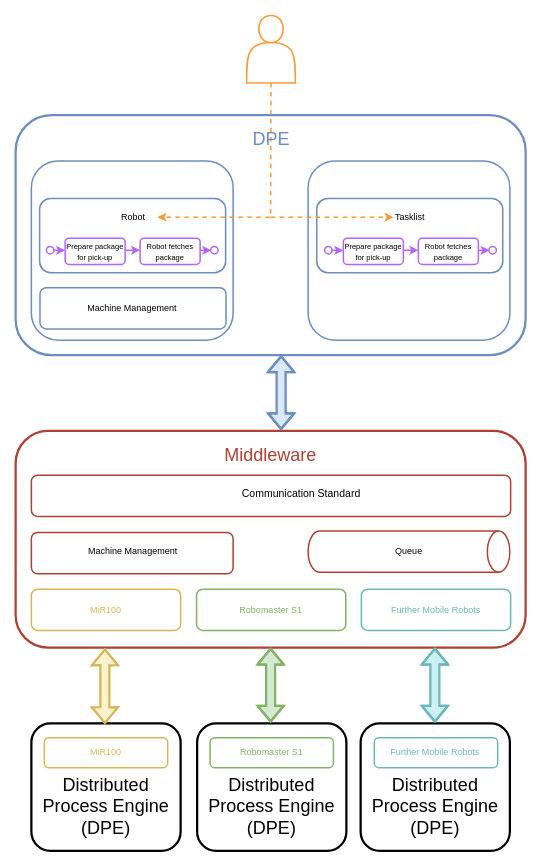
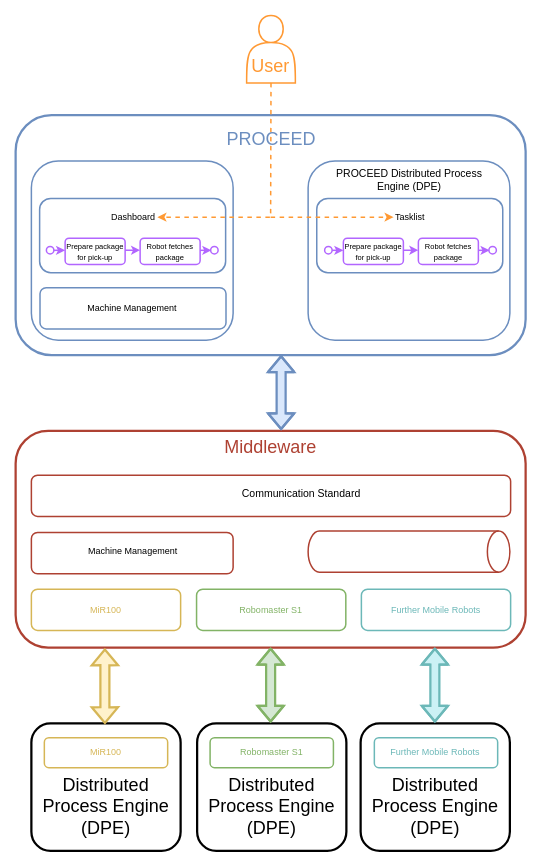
+ <mxCell id="18" value="&lt;font color=&quot;#ff9933&quot; style=&quot;font-size: 24px;&quot;&gt;User&lt;/font&gt;" style="text;html=1;strokeColor=none;fillColor=none;align=center;verticalAlign=middle;whiteSpace=wrap;rounded=0;fontSize=14;" parent="1" vertex="1"><mxGeometry x="330" y="73" width="60" height="30" as="geometry" /></mxCell>
- <mxCell id="23" value="&lt;font color=&quot;#6c8ebf&quot; style=&quot;font-size: 24px;&quot;&gt;DPE&lt;/font&gt;" style="text;html=1;strokeColor=none;fillColor=none;align=center;verticalAlign=middle;whiteSpace=wrap;rounded=0;fontSize=12;" vertex="1" parent="1"><mxGeometry x="241" y="170" width="240" height="30" as="geometry" /></mxCell>
+ <mxCell id="23" value="&lt;font color=&quot;#6c8ebf&quot; style=&quot;font-size: 24px;&quot;&gt;PROCEED&lt;/font&gt;" style="text;html=1;strokeColor=none;fillColor=none;align=center;verticalAlign=middle;whiteSpace=wrap;rounded=0;fontSize=12;" vertex="1" parent="1"><mxGeometry x="241" y="170" width="240" height="30" as="geometry" /></mxCell>
+ <mxCell id="20" value="&lt;font style=&quot;font-size: 14px;&quot;&gt;PROCEED Distributed Process Engine (DPE)&lt;/font&gt;" style="text;html=1;strokeColor=none;fillColor=none;align=center;verticalAlign=middle;whiteSpace=wrap;rounded=0;fontSize=12;" vertex="1" parent="1"><mxGeometry x="424.5" y="224" width="240" height="30" as="geometry" /></mxCell>
- <mxCell id="15" value="&lt;font style=&quot;font-size: 12px;&quot;&gt;Robot&lt;/font&gt;" style="text;html=1;strokeColor=none;fillColor=none;align=center;verticalAlign=middle;whiteSpace=wrap;rounded=0;fontSize=10;" parent="1" vertex="1"><mxGeometry x="145" y="274" width="64" height="30" as="geometry" /></mxCell>
+ <mxCell id="15" value="&lt;font style=&quot;font-size: 12px;&quot;&gt;Dashboard&lt;/font&gt;" style="text;html=1;strokeColor=none;fillColor=none;align=center;verticalAlign=middle;whiteSpace=wrap;rounded=0;fontSize=10;" parent="1" vertex="1"><mxGeometry x="145" y="274" width="64" height="30" as="geometry" /></mxCell>
- <mxCell id="35" value="&lt;font color=&quot;#ae4132&quot; style=&quot;font-size: 24px;&quot;&gt;Middleware&lt;/font&gt;" style="text;html=1;strokeColor=none;fillColor=none;align=center;verticalAlign=middle;whiteSpace=wrap;rounded=0;fontSize=12;" vertex="1" parent="1"><mxGeometry x="240" y="591" width="240" height="30" as="geometry" /></mxCell>
+ <mxCell id="35" value="&lt;font color=&quot;#ae4132&quot; style=&quot;font-size: 24px;&quot;&gt;Middleware&lt;/font&gt;" style="text;html=1;strokeColor=none;fillColor=none;align=center;verticalAlign=middle;whiteSpace=wrap;rounded=0;fontSize=12;" vertex="1" parent="1"><mxGeometry x="240" y="581" width="240" height="30" as="geometry" /></mxCell>
- <mxCell id="41" value="&lt;font style=&quot;font-size: 12px;&quot;&gt;Queue&lt;/font&gt;" style="text;html=1;strokeColor=none;fillColor=none;align=center;verticalAlign=middle;whiteSpace=wrap;rounded=0;fontSize=10;" vertex="1" parent="1"><mxGeometry x="472.25" y="720" width="144.5" height="30" as="geometry" /></mxCell>
